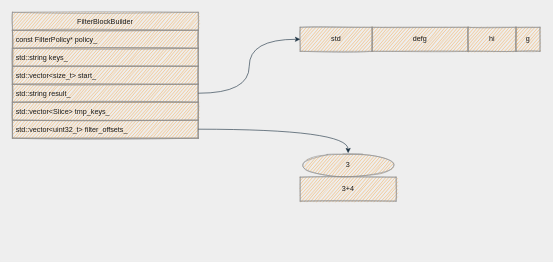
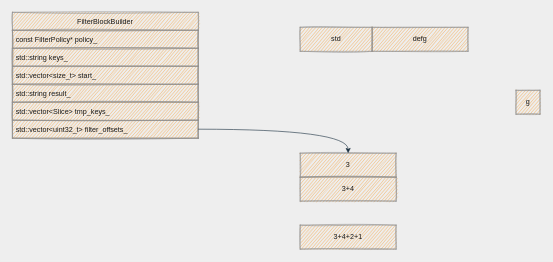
- <mxCell id="11" value="hi" style="rounded=0;whiteSpace=wrap;html=1;strokeColor=#909090;fillColor=#F5AB50;fontColor=#1A1A1A;sketch=1;" parent="1" vertex="1"><mxGeometry x="780" y="45" width="80" height="40" as="geometry" /></mxCell>
- <mxCell id="12" value="g" style="rounded=0;whiteSpace=wrap;html=1;strokeColor=#909090;fillColor=#F5AB50;fontColor=#1A1A1A;sketch=1;" parent="1" vertex="1"><mxGeometry x="860" y="45" width="40" height="40" as="geometry" /></mxCell>
+ <mxCell id="12" value="g" style="rounded=0;whiteSpace=wrap;html=1;strokeColor=#909090;fillColor=#F5AB50;fontColor=#1A1A1A;sketch=1;" parent="1" vertex="1"><mxGeometry x="860" y="150" width="40" height="40" as="geometry" /></mxCell>
- <mxCell id="16" style="edgeStyle=orthogonalEdgeStyle;curved=1;rounded=1;sketch=0;orthogonalLoop=1;jettySize=auto;html=1;entryX=0;entryY=0.5;entryDx=0;entryDy=0;fontColor=#1A1A1A;strokeColor=#182E3E;labelBackgroundColor=default;" parent="1" source="6" target="9" edge="1"><mxGeometry relative="1" as="geometry" /></mxCell>
- <mxCell id="13" value="3" style="ellipse;whiteSpace=wrap;html=1;strokeColor=#909090;fillColor=#F5AB50;fontColor=#1A1A1A;sketch=1;" parent="1" vertex="1"><mxGeometry x="500" y="255" width="160" height="40" as="geometry" /></mxCell>
+ <mxCell id="13" value="3" style="rounded=0;whiteSpace=wrap;html=1;strokeColor=#909090;fillColor=#F5AB50;fontColor=#1A1A1A;sketch=1;" parent="1" vertex="1"><mxGeometry x="500" y="255" width="160" height="40" as="geometry" /></mxCell>
+ <mxCell id="15" value="3+4+2+1" style="rounded=0;whiteSpace=wrap;html=1;strokeColor=#909090;fillColor=#F5AB50;fontColor=#1A1A1A;sketch=1;" parent="1" vertex="1"><mxGeometry x="500" y="375" width="160" height="40" as="geometry" /></mxCell>
